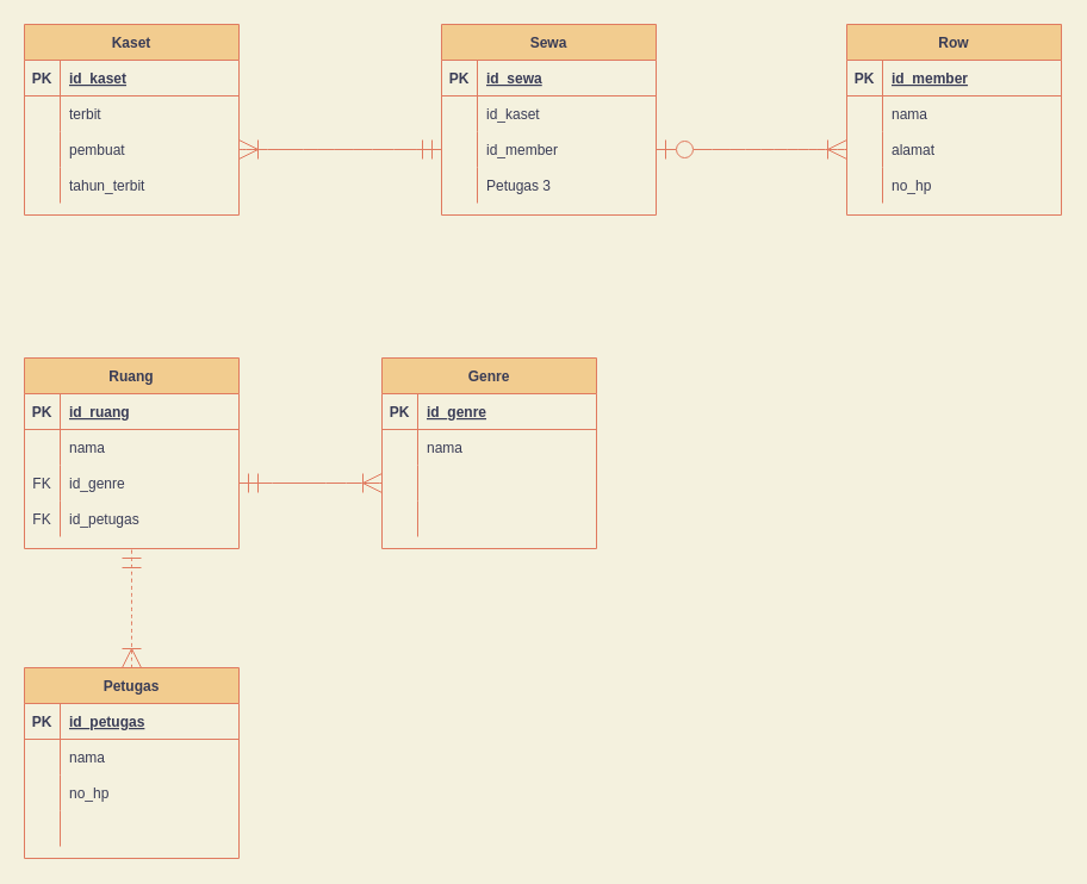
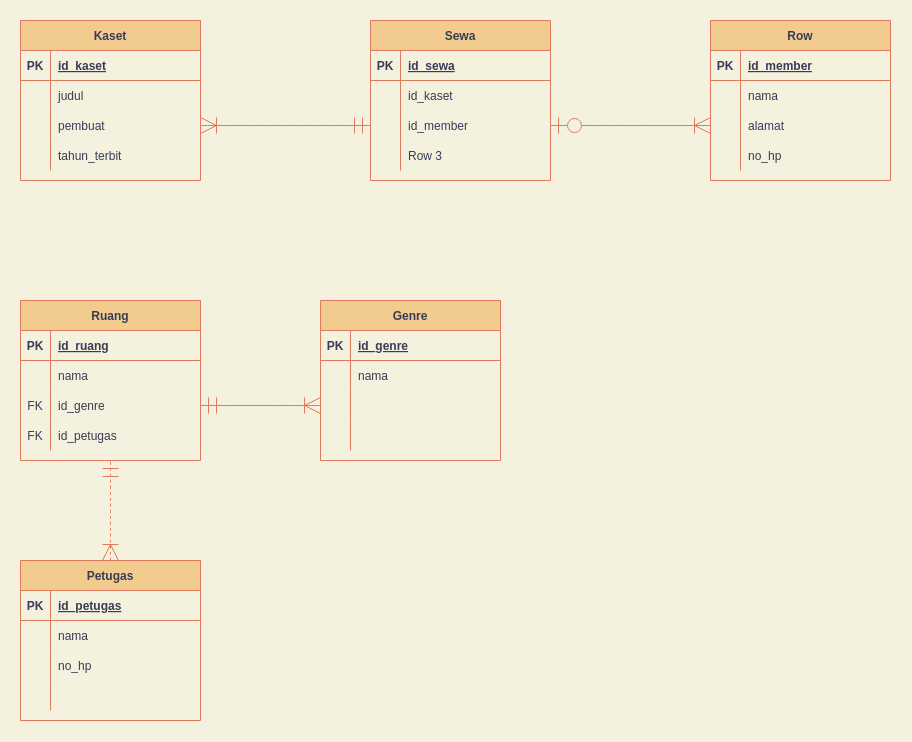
- <mxCell id="8" value="terbit" style="shape=partialRectangle;connectable=0;fillColor=none;top=0;left=0;bottom=0;right=0;align=left;spacingLeft=6;overflow=hidden;hachureGap=4;fontColor=#393C56;strokeColor=#E07A5F;" vertex="1" parent="6"><mxGeometry x="30" width="150" height="30" as="geometry"><mxRectangle width="150" height="30" as="alternateBounds" /></mxGeometry></mxCell>
+ <mxCell id="8" value="judul" style="shape=partialRectangle;connectable=0;fillColor=none;top=0;left=0;bottom=0;right=0;align=left;spacingLeft=6;overflow=hidden;hachureGap=4;fontColor=#393C56;strokeColor=#E07A5F;" vertex="1" parent="6"><mxGeometry x="30" width="150" height="30" as="geometry"><mxRectangle width="150" height="30" as="alternateBounds" /></mxGeometry></mxCell>
- <mxCell id="40" value="Petugas 3" style="shape=partialRectangle;connectable=0;fillColor=none;top=0;left=0;bottom=0;right=0;align=left;spacingLeft=6;overflow=hidden;hachureGap=4;fontColor=#393C56;strokeColor=#E07A5F;" vertex="1" parent="38"><mxGeometry x="30" width="150" height="30" as="geometry"><mxRectangle width="150" height="30" as="alternateBounds" /></mxGeometry></mxCell>
+ <mxCell id="40" value="Row 3" style="shape=partialRectangle;connectable=0;fillColor=none;top=0;left=0;bottom=0;right=0;align=left;spacingLeft=6;overflow=hidden;hachureGap=4;fontColor=#393C56;strokeColor=#E07A5F;" vertex="1" parent="38"><mxGeometry x="30" width="150" height="30" as="geometry"><mxRectangle width="150" height="30" as="alternateBounds" /></mxGeometry></mxCell>
